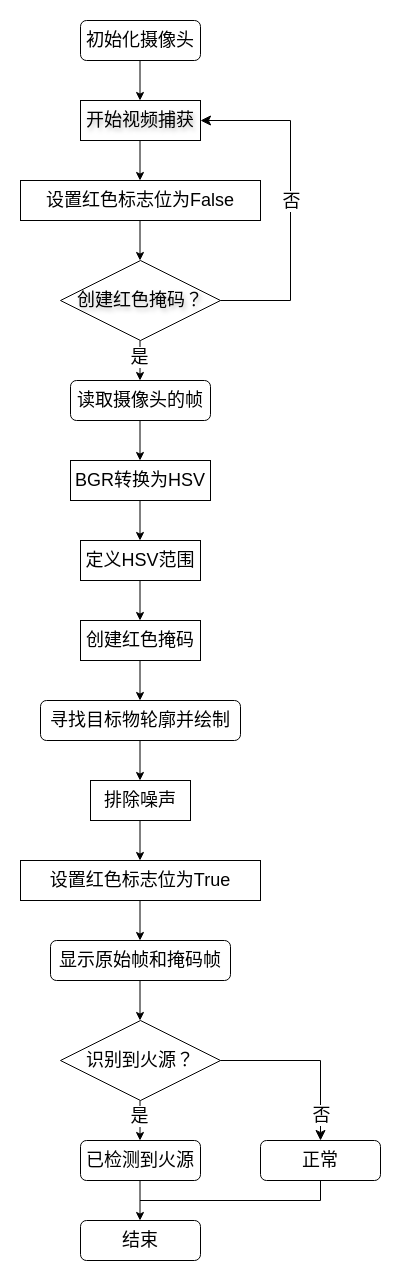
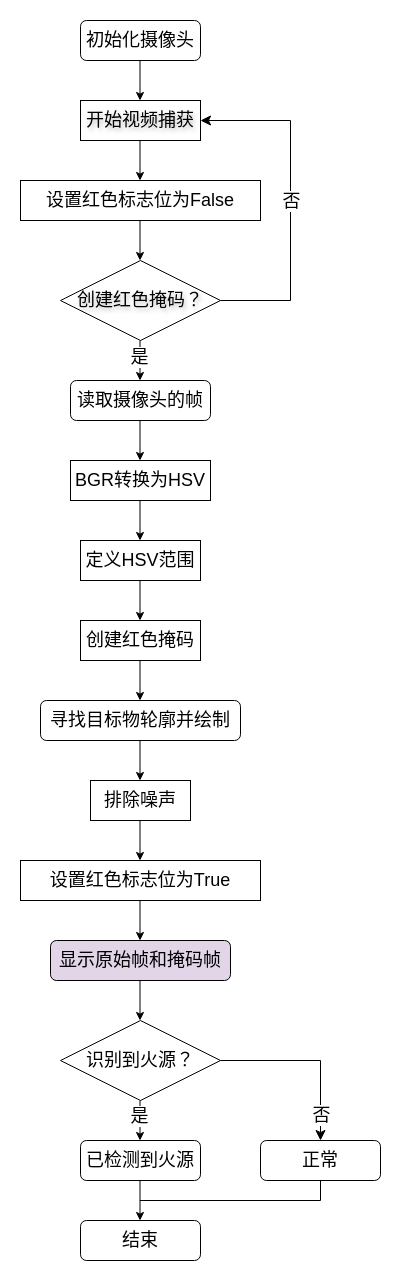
- <mxCell id="27" value="显示原始帧和掩码帧" style="rounded=1;whiteSpace=wrap;html=1;fontSize=18;" vertex="1" parent="1"><mxGeometry x="50" y="940" width="180" height="40" as="geometry" /></mxCell>
+ <mxCell id="27" value="显示原始帧和掩码帧" style="rounded=1;whiteSpace=wrap;html=1;fontSize=18;fillColor=#e1d5e7;" vertex="1" parent="1"><mxGeometry x="50" y="940" width="180" height="40" as="geometry" /></mxCell>
